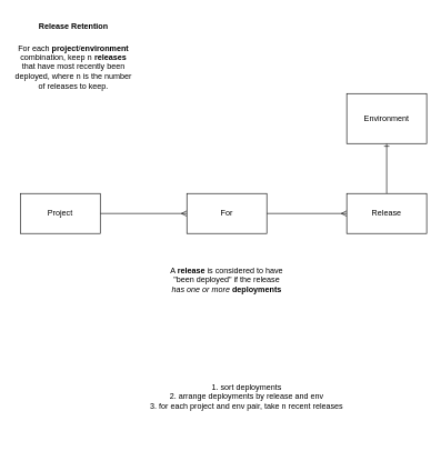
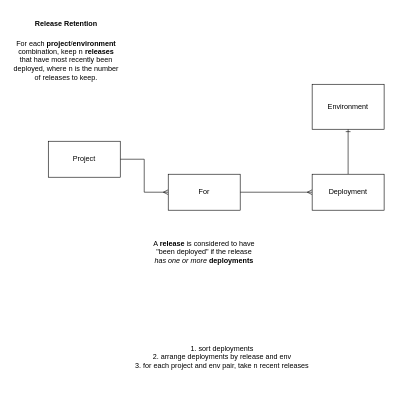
- <mxCell id="3" value="Project" style="rounded=0;whiteSpace=wrap;html=1;" vertex="1" parent="1"><mxGeometry x="30" y="290" width="120" height="60" as="geometry" /></mxCell>
+ <mxCell id="3" value="Project" style="rounded=0;whiteSpace=wrap;html=1;" vertex="1" parent="1"><mxGeometry x="80" y="235" width="120" height="60" as="geometry" /></mxCell>
- <mxCell id="7" value="Release" style="rounded=0;whiteSpace=wrap;html=1;" vertex="1" parent="1"><mxGeometry x="520" y="290" width="120" height="60" as="geometry" /></mxCell>
+ <mxCell id="7" value="Deployment" style="rounded=0;whiteSpace=wrap;html=1;" vertex="1" parent="1"><mxGeometry x="520" y="290" width="120" height="60" as="geometry" /></mxCell>
